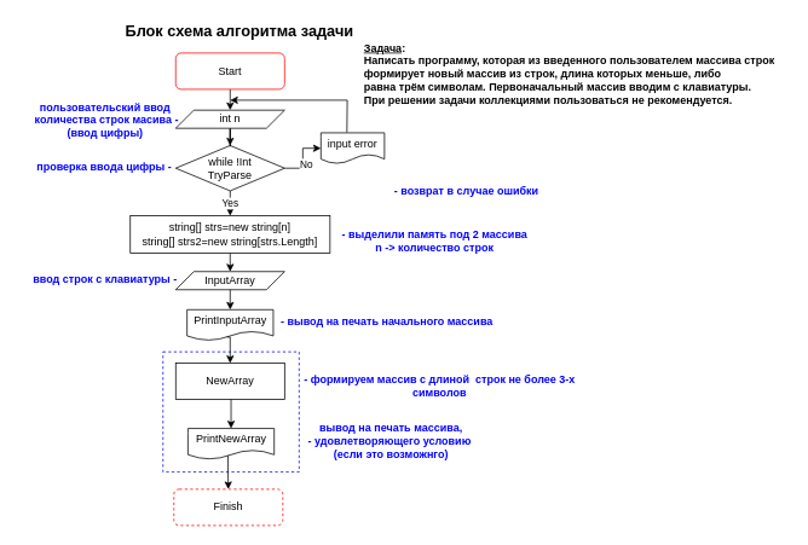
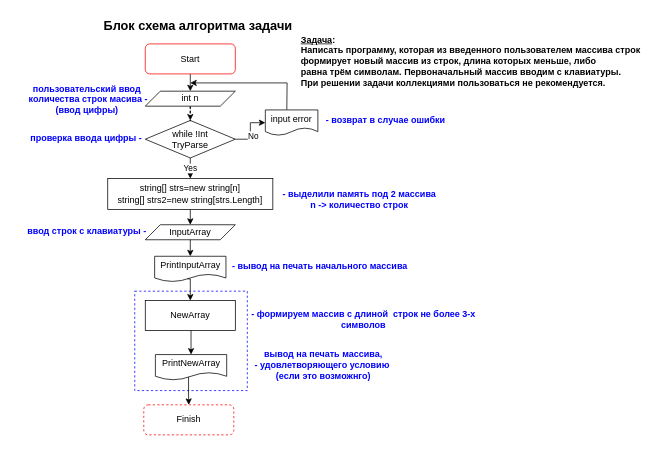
- <mxCell id="13" style="edgeStyle=orthogonalEdgeStyle;rounded=0;orthogonalLoop=1;jettySize=auto;html=1;exitX=0.5;exitY=1;exitDx=0;exitDy=0;endArrow=classic;endFill=1;endSize=6;" parent="1" source="14" target="11" edge="1"><mxGeometry relative="1" as="geometry"><mxPoint x="253" y="190" as="targetPoint" /></mxGeometry></mxCell>
+ <mxCell id="13" style="edgeStyle=orthogonalEdgeStyle;rounded=0;orthogonalLoop=1;jettySize=auto;html=1;exitX=0.5;exitY=1;exitDx=0;exitDy=0;endArrow=classic;endFill=1;endSize=6;dashed=1;" parent="1" source="14" target="11" edge="1"><mxGeometry relative="1" as="geometry"><mxPoint x="253" y="190" as="targetPoint" /></mxGeometry></mxCell>
- <mxCell id="21" value="&lt;font color=&quot;#0000ff&quot;&gt;- возврат в случае ошибки&lt;/font&gt;" style="text;html=1;align=center;verticalAlign=middle;resizable=0;points=[];autosize=1;strokeColor=none;fillColor=none;fontColor=#FF3333;fontStyle=1" parent="1" vertex="1"><mxGeometry x="423" y="195" width="180" height="30" as="geometry" /></mxCell>
+ <mxCell id="21" value="&lt;font color=&quot;#0000ff&quot;&gt;- возврат в случае ошибки&lt;/font&gt;" style="text;html=1;align=center;verticalAlign=middle;resizable=0;points=[];autosize=1;strokeColor=none;fillColor=none;fontColor=#FF3333;fontStyle=1" parent="1" vertex="1"><mxGeometry x="423" y="145" width="180" height="30" as="geometry" /></mxCell>
